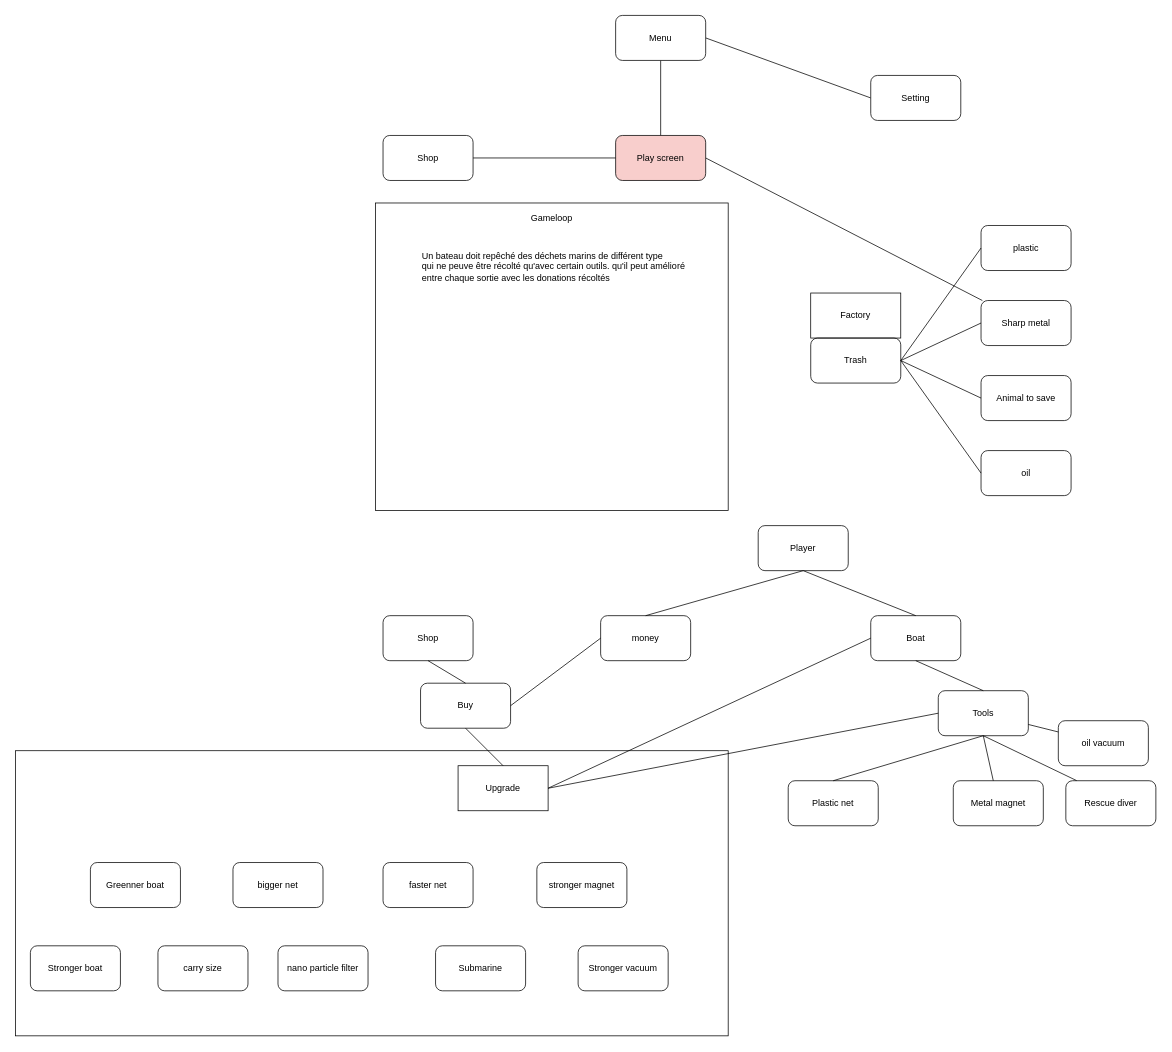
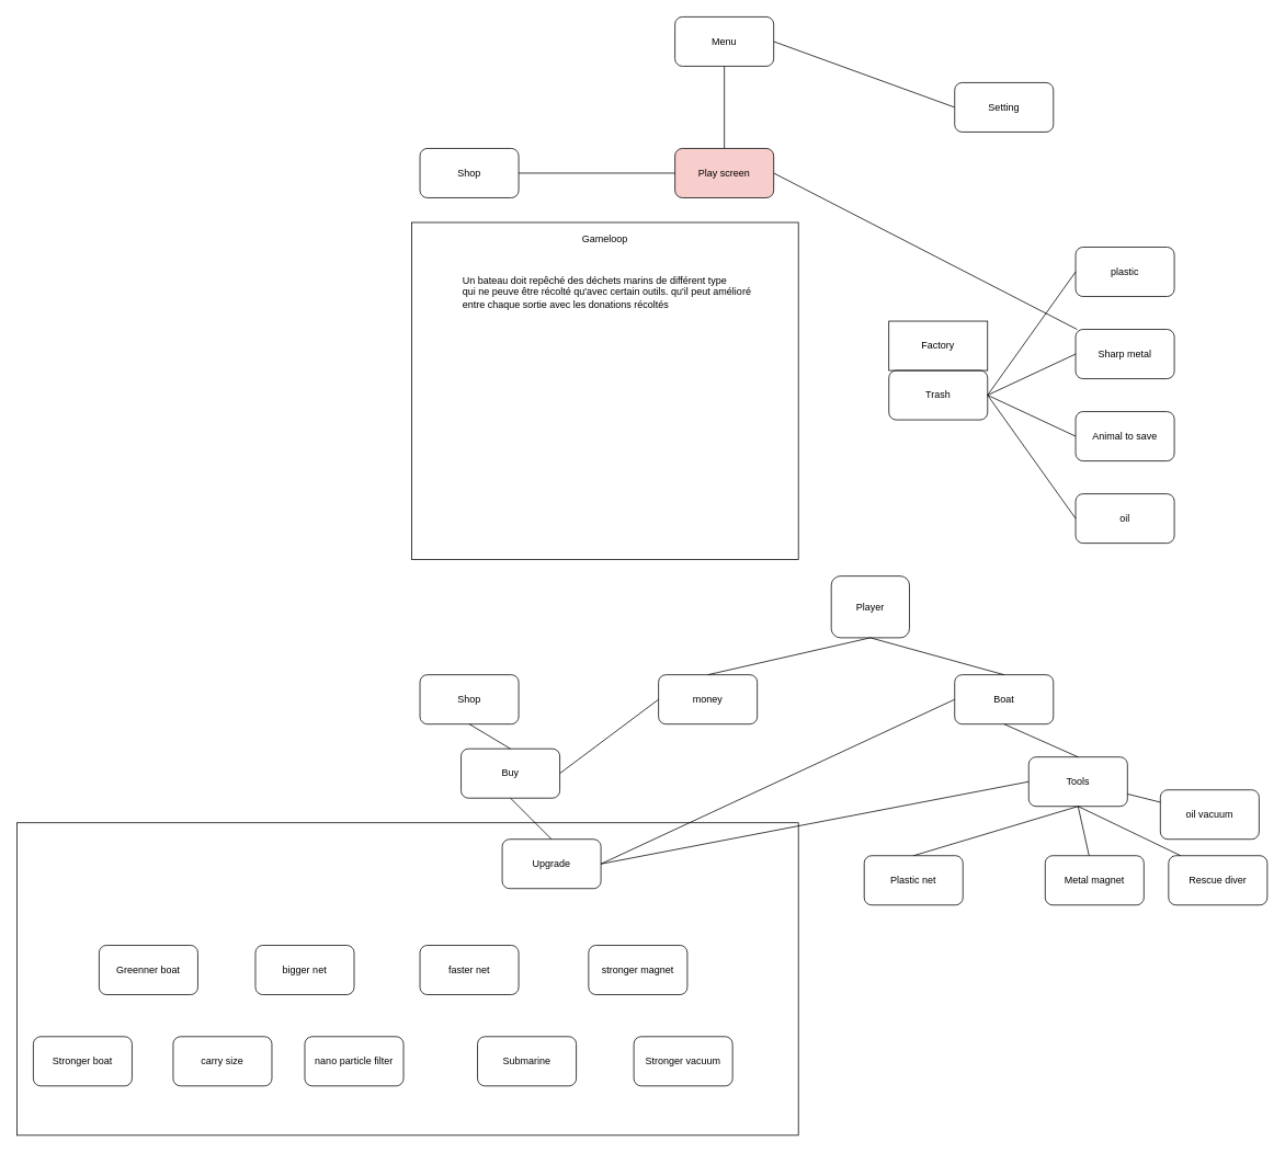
- <mxCell id="24" value="Player" style="rounded=1;whiteSpace=wrap;html=1;fillColor=none;" parent="1" vertex="1"><mxGeometry x="1010" y="700" width="120" height="60" as="geometry" /></mxCell>
+ <mxCell id="24" value="Player" style="rounded=1;whiteSpace=wrap;html=1;fillColor=none;" parent="1" vertex="1"><mxGeometry x="1010" y="700" width="95" height="75" as="geometry" /></mxCell>
- <mxCell id="45" value="Upgrade" style="whiteSpace=wrap;html=1;fillColor=none;rounded=0;" parent="1" vertex="1"><mxGeometry x="610" y="1020" width="120" height="60" as="geometry" /></mxCell>
+ <mxCell id="45" value="Upgrade" style="rounded=1;whiteSpace=wrap;html=1;fillColor=none;" parent="1" vertex="1"><mxGeometry x="610" y="1020" width="120" height="60" as="geometry" /></mxCell>
